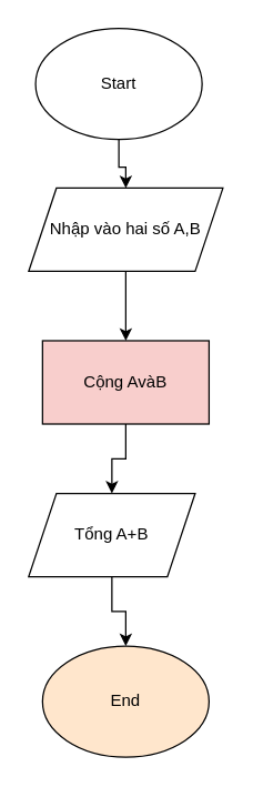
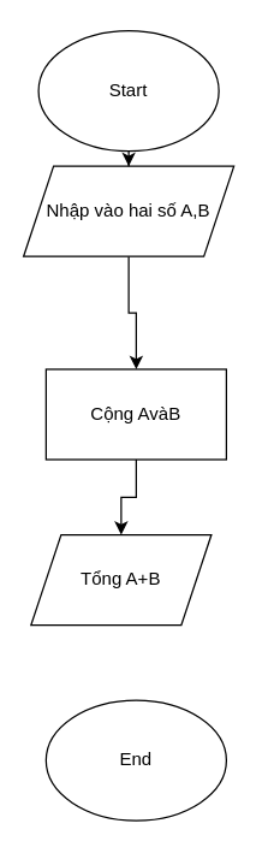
- <mxCell id="5" value="Nhập vào hai số A,B" style="shape=parallelogram;perimeter=parallelogramPerimeter;whiteSpace=wrap;html=1;fixedSize=1;" vertex="1" parent="1"><mxGeometry x="20" y="135" width="140" height="60" as="geometry" /></mxCell>
+ <mxCell id="5" value="Nhập vào hai số A,B" style="shape=parallelogram;perimeter=parallelogramPerimeter;whiteSpace=wrap;html=1;fixedSize=1;" vertex="1" parent="1"><mxGeometry x="15" y="110" width="140" height="60" as="geometry" /></mxCell>
- <mxCell id="7" value="Cộng AvàB" style="whiteSpace=wrap;html=1;fillColor=#f8cecc;" vertex="1" parent="1"><mxGeometry x="30" y="245" width="120" height="60" as="geometry" /></mxCell>
+ <mxCell id="7" value="Cộng AvàB" style="whiteSpace=wrap;html=1;" vertex="1" parent="1"><mxGeometry x="30" y="245" width="120" height="60" as="geometry" /></mxCell>
- <mxCell id="8" value="" style="edgeStyle=orthogonalEdgeStyle;rounded=0;orthogonalLoop=1;jettySize=auto;html=1;" edge="1" parent="1" source="9" target="10"><mxGeometry relative="1" as="geometry" /></mxCell>
- <mxCell id="10" value="End" style="ellipse;whiteSpace=wrap;html=1;fillColor=#ffe6cc;" vertex="1" parent="1"><mxGeometry x="30" y="465" width="120" height="80" as="geometry" /></mxCell>
+ <mxCell id="10" value="End" style="ellipse;whiteSpace=wrap;html=1;" vertex="1" parent="1"><mxGeometry x="30" y="465" width="120" height="80" as="geometry" /></mxCell>
